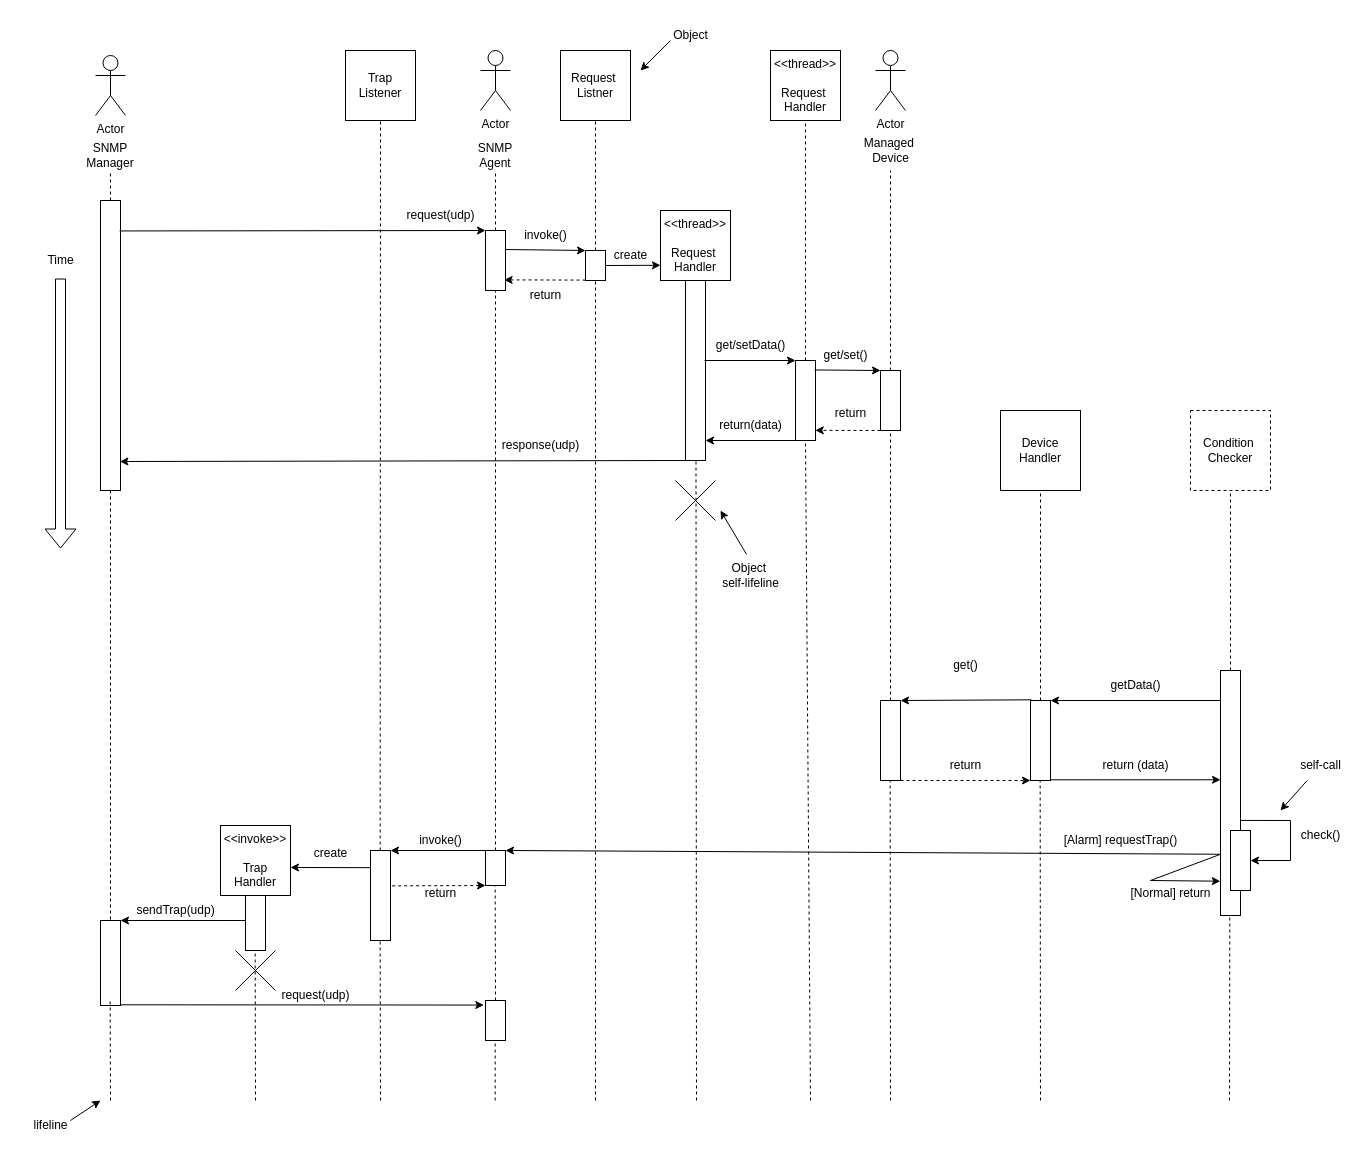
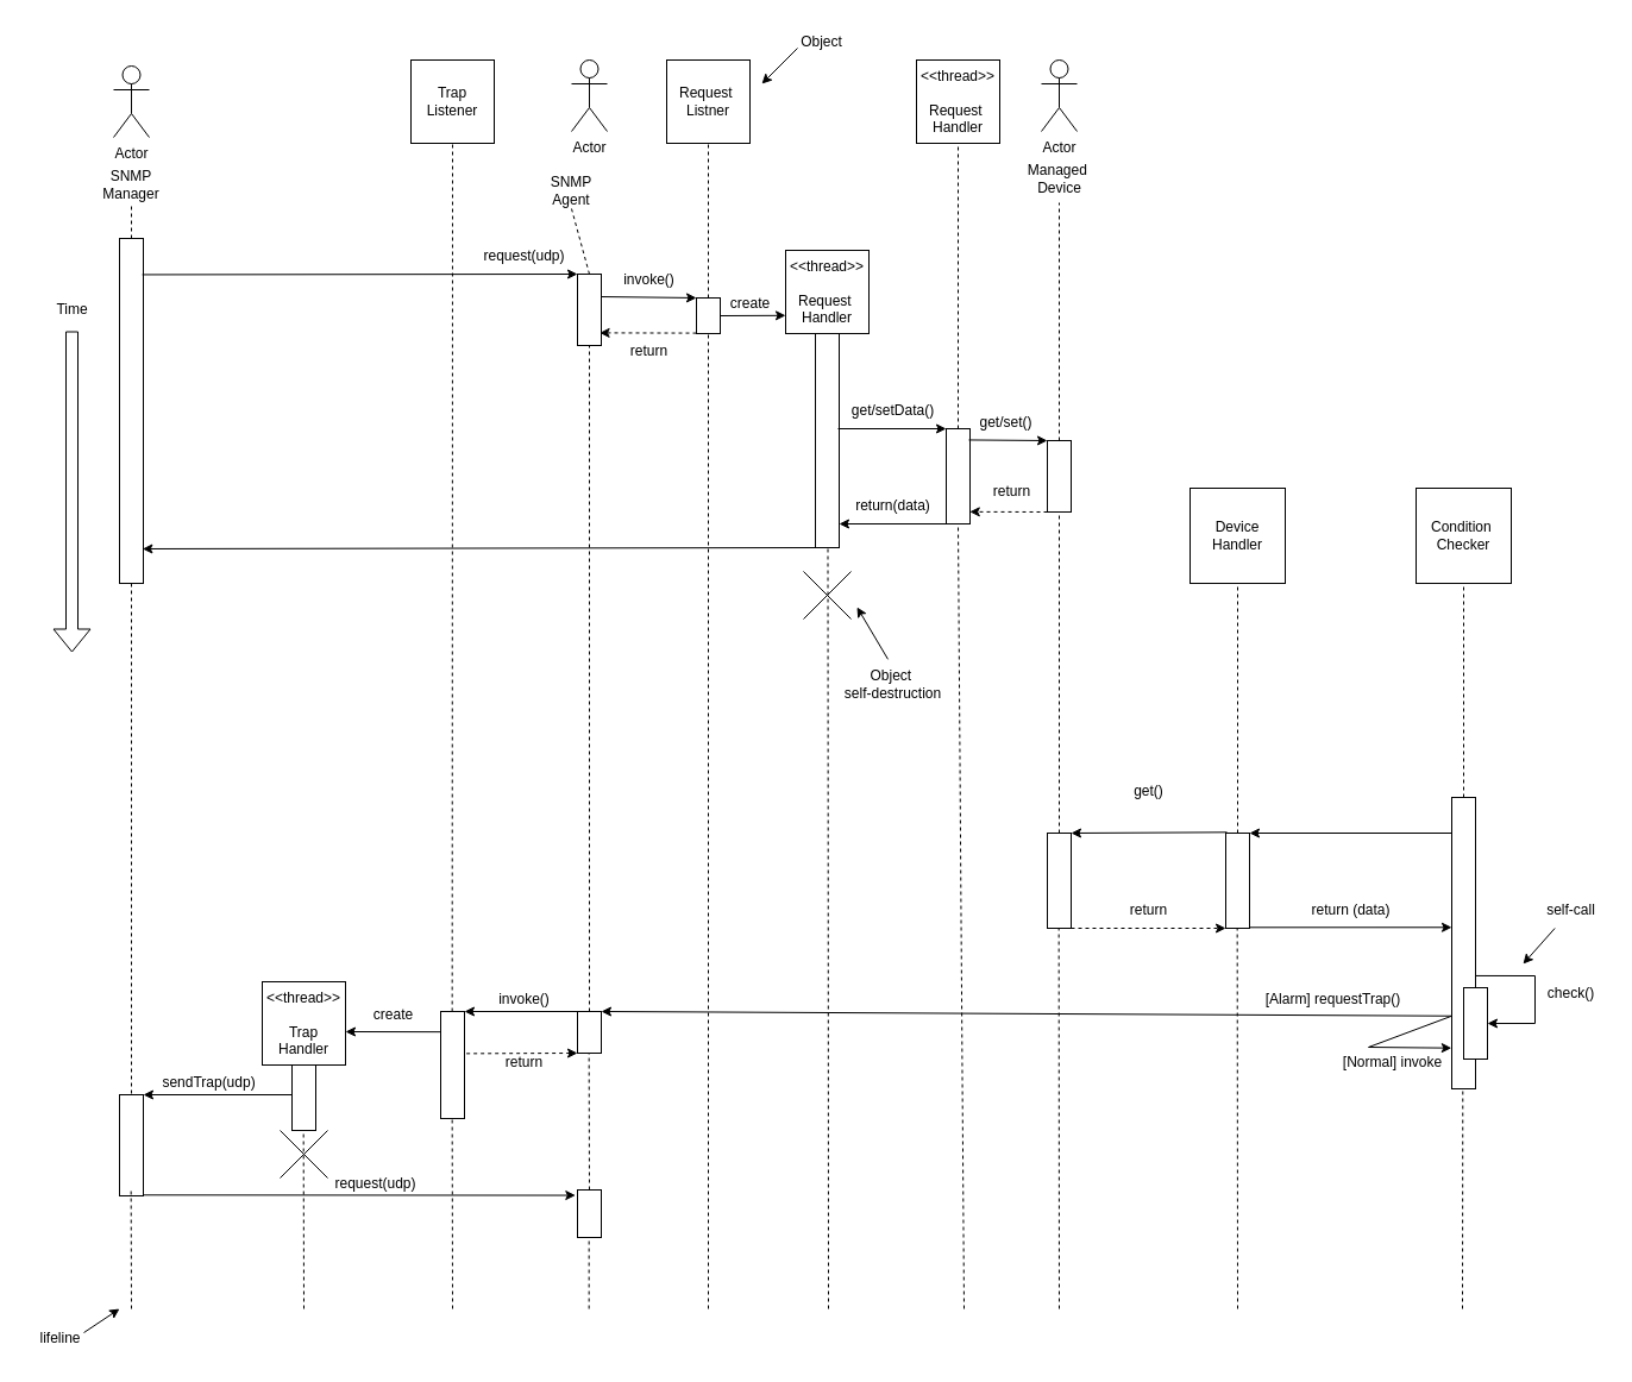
- <mxCell id="9" value="SNMP&lt;br&gt;Agent" style="text;html=1;strokeColor=none;fillColor=none;align=center;verticalAlign=middle;whiteSpace=wrap;rounded=0;" vertex="1" parent="1"><mxGeometry x="465" y="140" width="60" height="30" as="geometry" /></mxCell>
+ <mxCell id="9" value="SNMP&lt;br&gt;Agent" style="text;html=1;strokeColor=none;fillColor=none;align=center;verticalAlign=middle;whiteSpace=wrap;rounded=0;" vertex="1" parent="1"><mxGeometry x="450" y="145" width="60" height="30" as="geometry" /></mxCell>
- <mxCell id="71" value="response(udp)" style="text;html=1;align=center;verticalAlign=middle;resizable=0;points=[];autosize=1;strokeColor=none;fillColor=none;" vertex="1" parent="1"><mxGeometry x="490" y="430" width="100" height="30" as="geometry" /></mxCell>
- <mxCell id="41" value="Condition&amp;nbsp;&lt;br&gt;Checker" style="whiteSpace=wrap;html=1;aspect=fixed;dashed=1;" vertex="1" parent="1"><mxGeometry x="1190" y="410" width="80" height="80" as="geometry" /></mxCell>
+ <mxCell id="41" value="Condition&amp;nbsp;&lt;br&gt;Checker" style="whiteSpace=wrap;html=1;aspect=fixed;" vertex="1" parent="1"><mxGeometry x="1190" y="410" width="80" height="80" as="geometry" /></mxCell>
- <mxCell id="103" value="Object&amp;nbsp;&lt;br&gt;self-lifeline" style="text;html=1;align=center;verticalAlign=middle;resizable=0;points=[];autosize=1;strokeColor=none;fillColor=none;" vertex="1" parent="1"><mxGeometry x="700" y="555" width="100" height="40" as="geometry" /></mxCell>
+ <mxCell id="103" value="Object&amp;nbsp;&lt;br&gt;self-destruction" style="text;html=1;align=center;verticalAlign=middle;resizable=0;points=[];autosize=1;strokeColor=none;fillColor=none;" vertex="1" parent="1"><mxGeometry x="700" y="555" width="100" height="40" as="geometry" /></mxCell>
- <mxCell id="57" value="getData()" style="text;html=1;align=center;verticalAlign=middle;resizable=0;points=[];autosize=1;strokeColor=none;fillColor=none;" vertex="1" parent="1"><mxGeometry x="1100" y="670" width="70" height="30" as="geometry" /></mxCell>
- <mxCell id="84" value="&amp;lt;&amp;lt;invoke&amp;gt;&amp;gt;&lt;br&gt;&lt;br&gt;Trap&lt;br&gt;Handler" style="whiteSpace=wrap;html=1;aspect=fixed;" vertex="1" parent="1"><mxGeometry x="220" y="825" width="70" height="70" as="geometry" /></mxCell>
+ <mxCell id="84" value="&amp;lt;&amp;lt;thread&amp;gt;&amp;gt;&lt;br&gt;&lt;br&gt;Trap&lt;br&gt;Handler" style="whiteSpace=wrap;html=1;aspect=fixed;" vertex="1" parent="1"><mxGeometry x="220" y="825" width="70" height="70" as="geometry" /></mxCell>
- <mxCell id="68" value="[Normal] return" style="text;html=1;align=center;verticalAlign=middle;resizable=0;points=[];autosize=1;strokeColor=none;fillColor=none;" vertex="1" parent="1"><mxGeometry x="1120" y="878" width="100" height="30" as="geometry" /></mxCell>
+ <mxCell id="68" value="[Normal] invoke" style="text;html=1;align=center;verticalAlign=middle;resizable=0;points=[];autosize=1;strokeColor=none;fillColor=none;" vertex="1" parent="1"><mxGeometry x="1120" y="878" width="100" height="30" as="geometry" /></mxCell>
